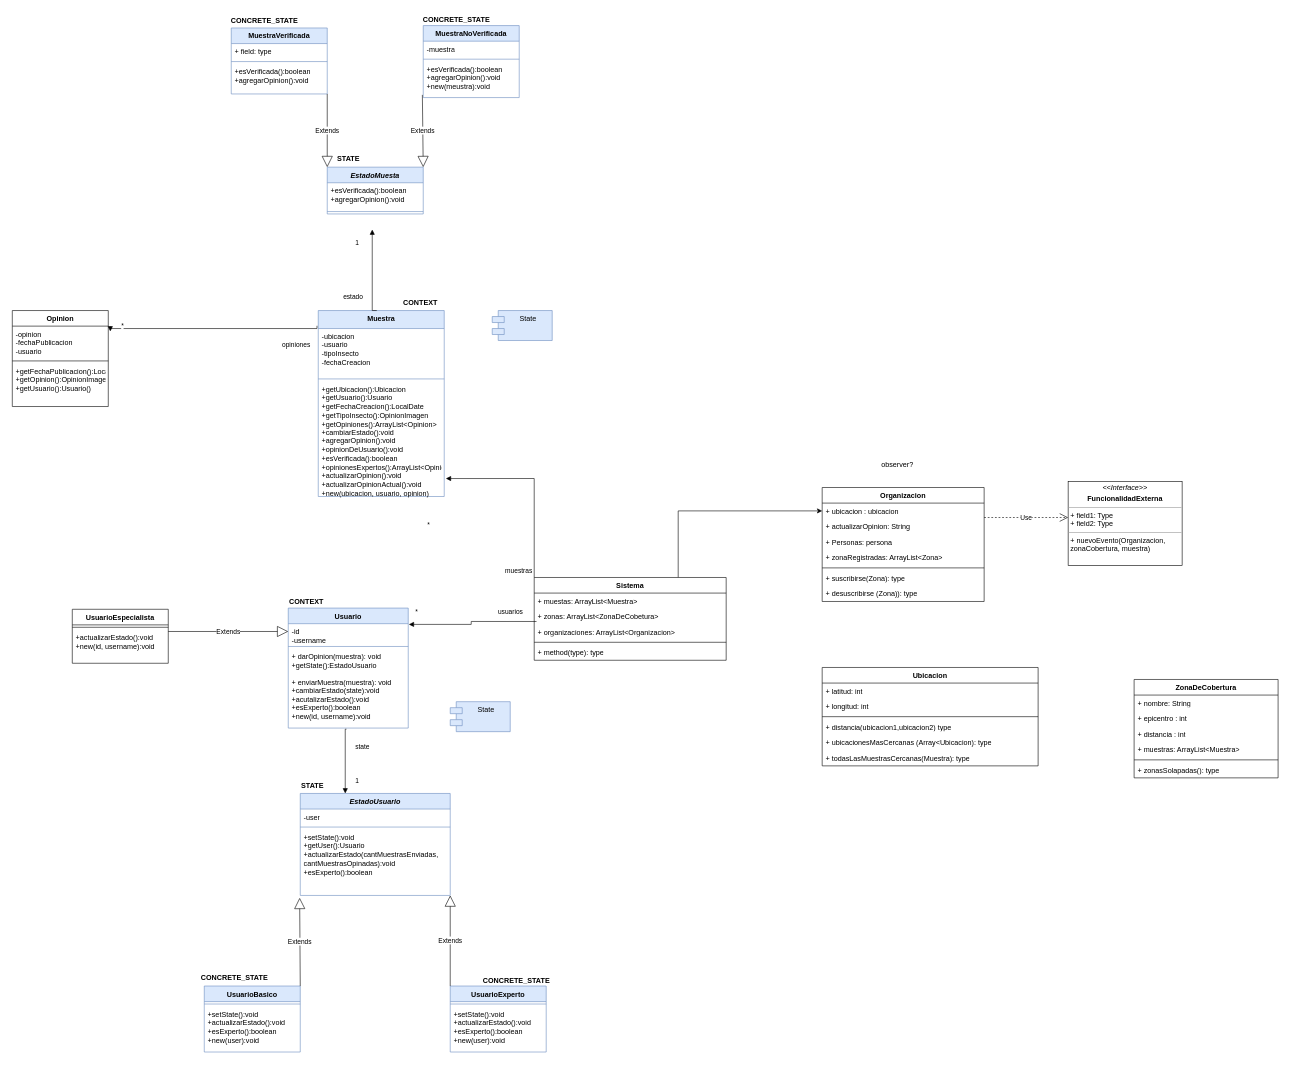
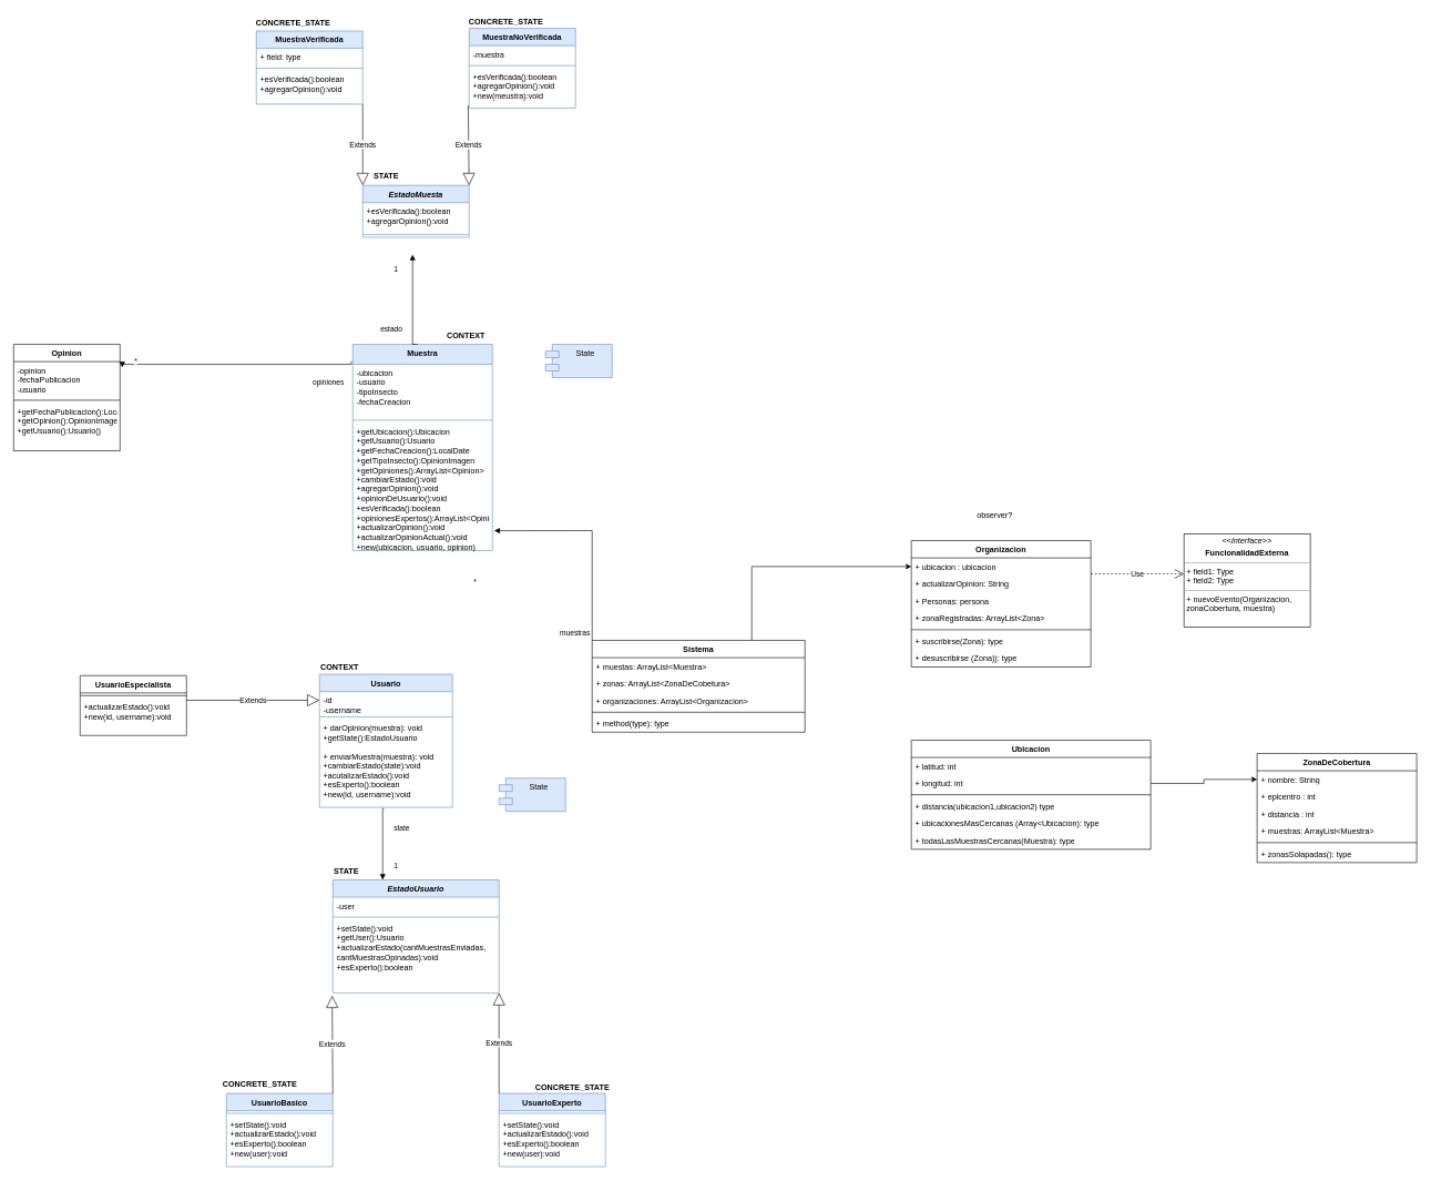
- <mxCell id="82" value="usuarios" style="endArrow=block;endFill=1;html=1;edgeStyle=orthogonalEdgeStyle;align=left;verticalAlign=top;rounded=0;exitX=0.012;exitY=-0.179;exitDx=0;exitDy=0;exitPerimeter=0;entryX=1.005;entryY=0.136;entryDx=0;entryDy=0;entryPerimeter=0;" parent="1" source="35" target="38" edge="1"><mxGeometry x="-0.39" y="-29" relative="1" as="geometry"><mxPoint x="720" y="1012" as="sourcePoint" /><mxPoint x="880" y="1012" as="targetPoint" /><mxPoint as="offset" /></mxGeometry></mxCell>
- <mxCell id="83" value="*" style="edgeLabel;resizable=0;html=1;align=left;verticalAlign=bottom;" parent="82" connectable="0" vertex="1"><mxGeometry x="-1" relative="1" as="geometry"><mxPoint x="-204" y="-8" as="offset" /></mxGeometry></mxCell>
+ <mxCell id="43" style="edgeStyle=orthogonalEdgeStyle;rounded=0;orthogonalLoop=1;jettySize=auto;html=1;exitX=1;exitY=0.5;exitDx=0;exitDy=0;entryX=0;entryY=0.5;entryDx=0;entryDy=0;" parent="1" source="8" target="25" edge="1"><mxGeometry relative="1" as="geometry" /></mxCell>
